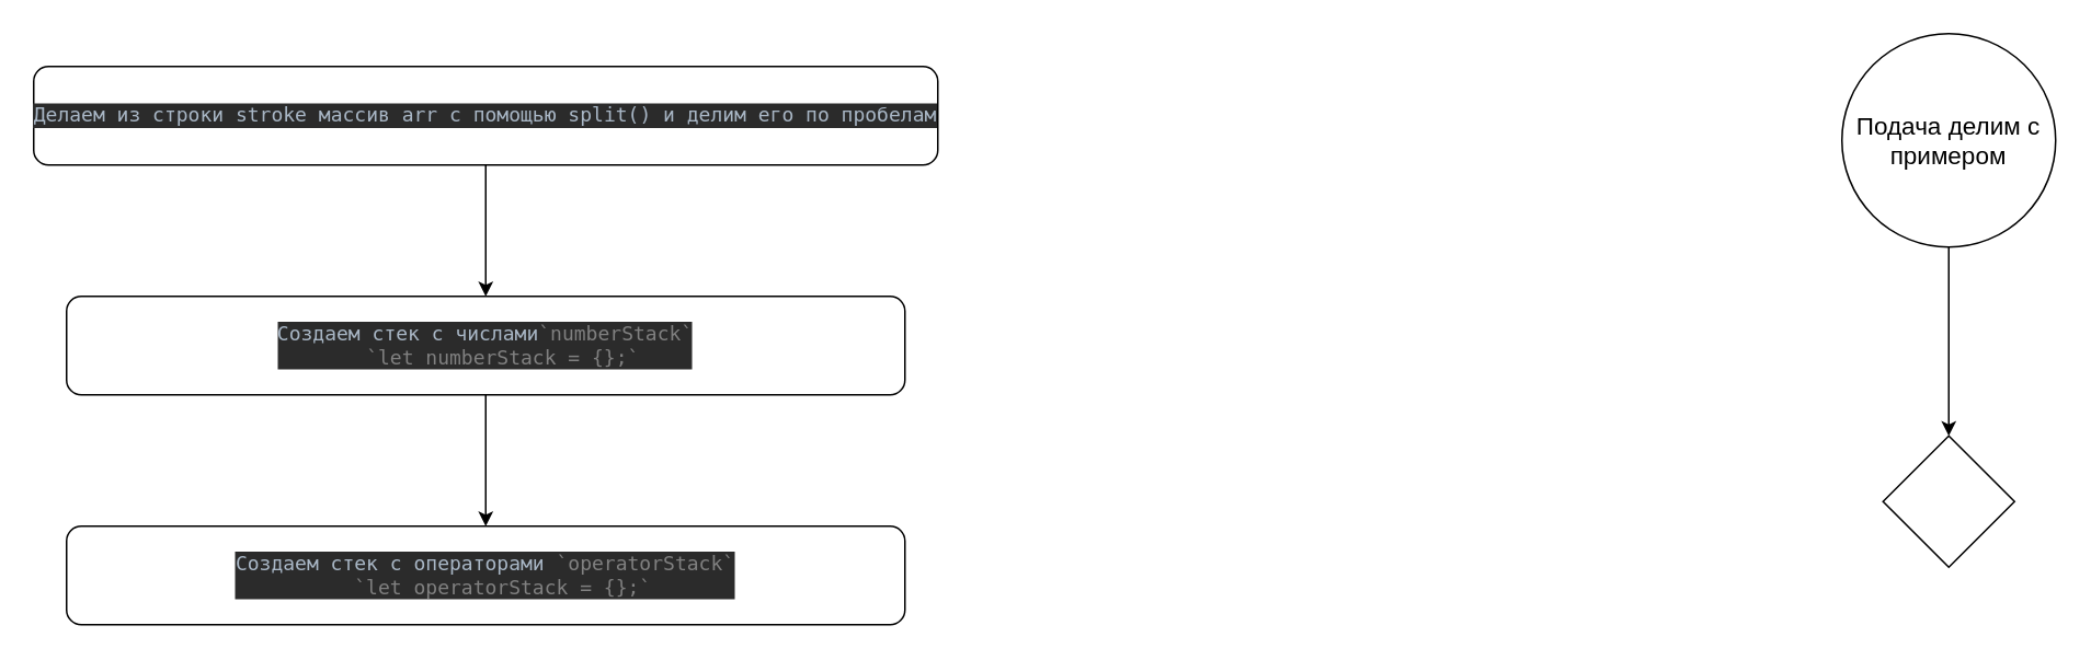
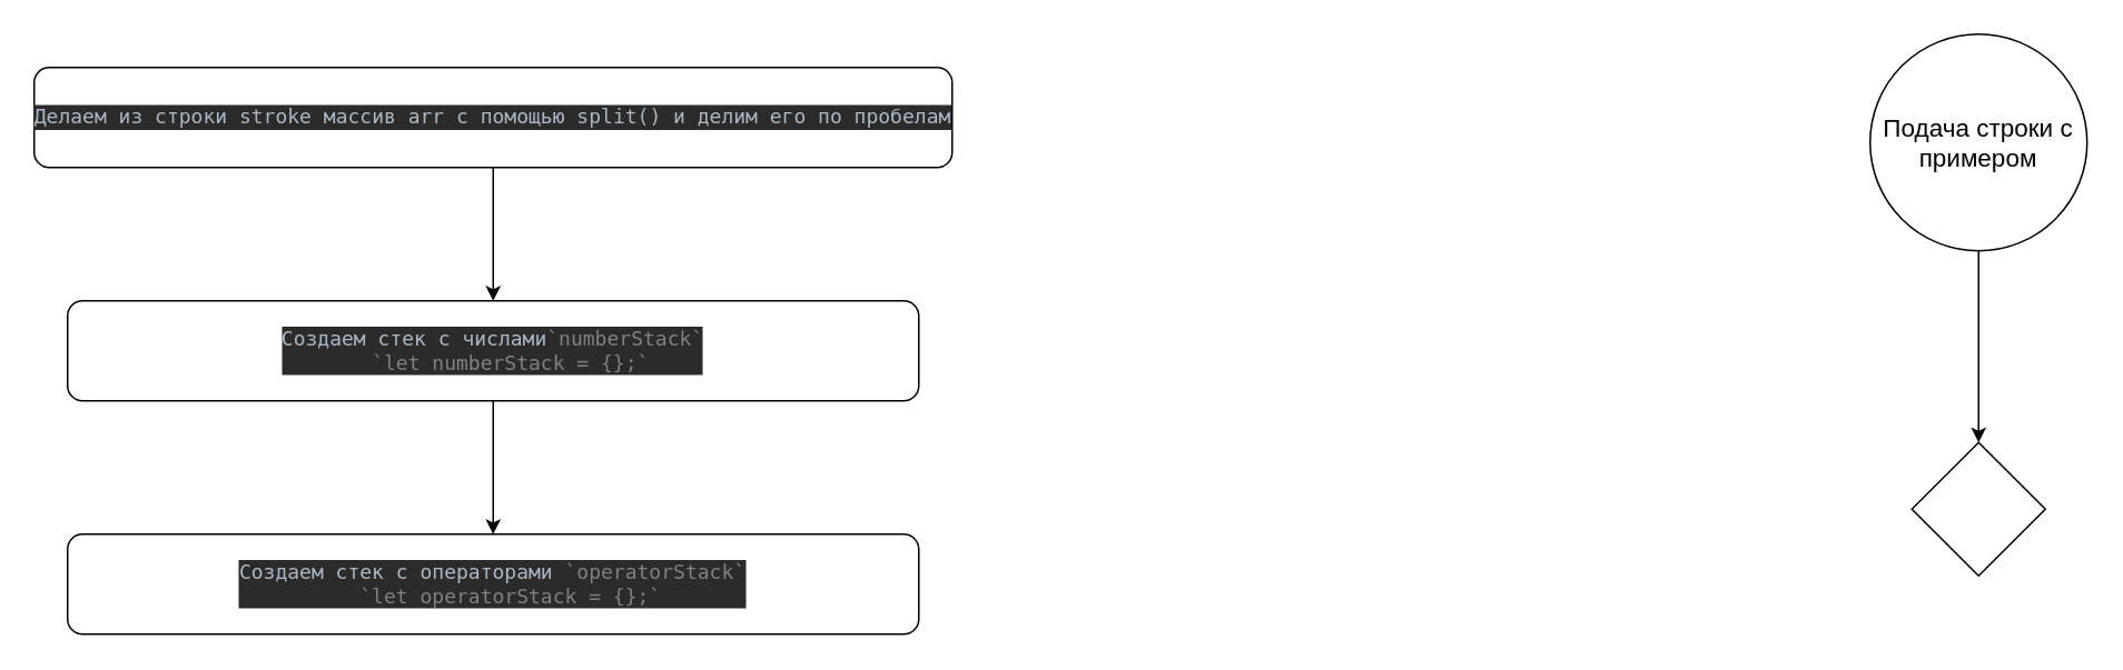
- <mxCell id="3" value="&lt;font style=&quot;font-size: 15px&quot;&gt;Подача делим с примером&lt;/font&gt;" style="ellipse;whiteSpace=wrap;html=1;aspect=fixed;rounded=0;sketch=0;" parent="1" vertex="1"><mxGeometry x="1120" y="20" width="130" height="130" as="geometry" /></mxCell>
+ <mxCell id="3" value="&lt;font style=&quot;font-size: 15px&quot;&gt;Подача строки с примером&lt;/font&gt;" style="ellipse;whiteSpace=wrap;html=1;aspect=fixed;rounded=0;sketch=0;" parent="1" vertex="1"><mxGeometry x="1120" y="20" width="130" height="130" as="geometry" /></mxCell>
